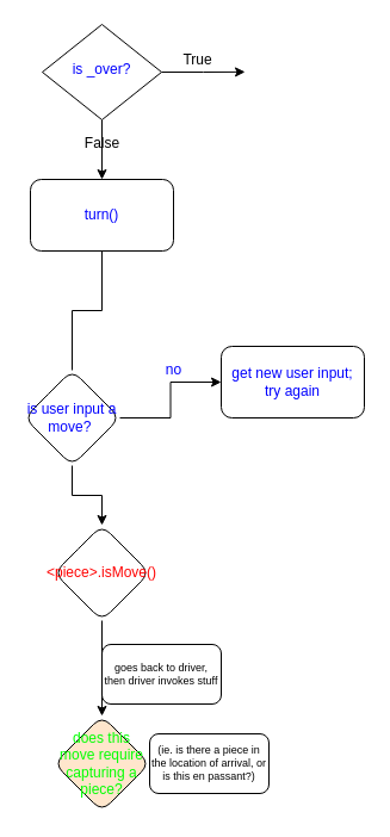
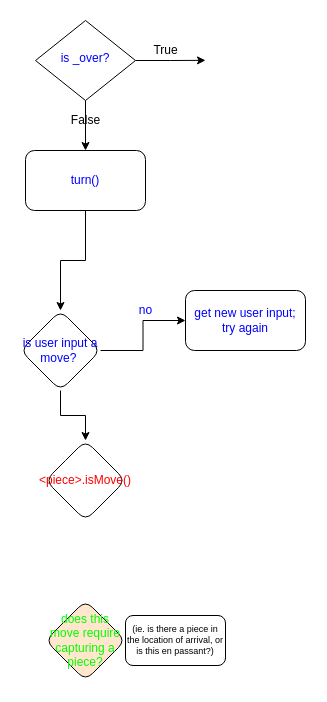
- <mxCell id="7" value="" style="edgeStyle=orthogonalEdgeStyle;rounded=0;orthogonalLoop=1;jettySize=auto;html=1;fontColor=#0000FF;entryX=0.5;entryY=0;entryDx=0;entryDy=0;endArrow=none;" edge="1" parent="1" source="8" target="11"><mxGeometry relative="1" as="geometry" /></mxCell>
+ <mxCell id="7" value="" style="edgeStyle=orthogonalEdgeStyle;rounded=0;orthogonalLoop=1;jettySize=auto;html=1;fontColor=#0000FF;entryX=0.5;entryY=0;entryDx=0;entryDy=0;" edge="1" parent="1" source="8" target="11"><mxGeometry relative="1" as="geometry" /></mxCell>
- <mxCell id="14" value="" style="edgeStyle=orthogonalEdgeStyle;rounded=0;orthogonalLoop=1;jettySize=auto;html=1;fontColor=#FF0000;" edge="1" parent="1" source="15" target="16"><mxGeometry relative="1" as="geometry" /></mxCell>
- <mxCell id="18" value="goes back to driver, then driver invokes stuff" style="rounded=1;whiteSpace=wrap;html=1;labelBackgroundColor=none;fontColor=#000000;fontSize=9;" vertex="1" parent="1"><mxGeometry x="85" y="540" width="100" height="50" as="geometry" /></mxCell>
